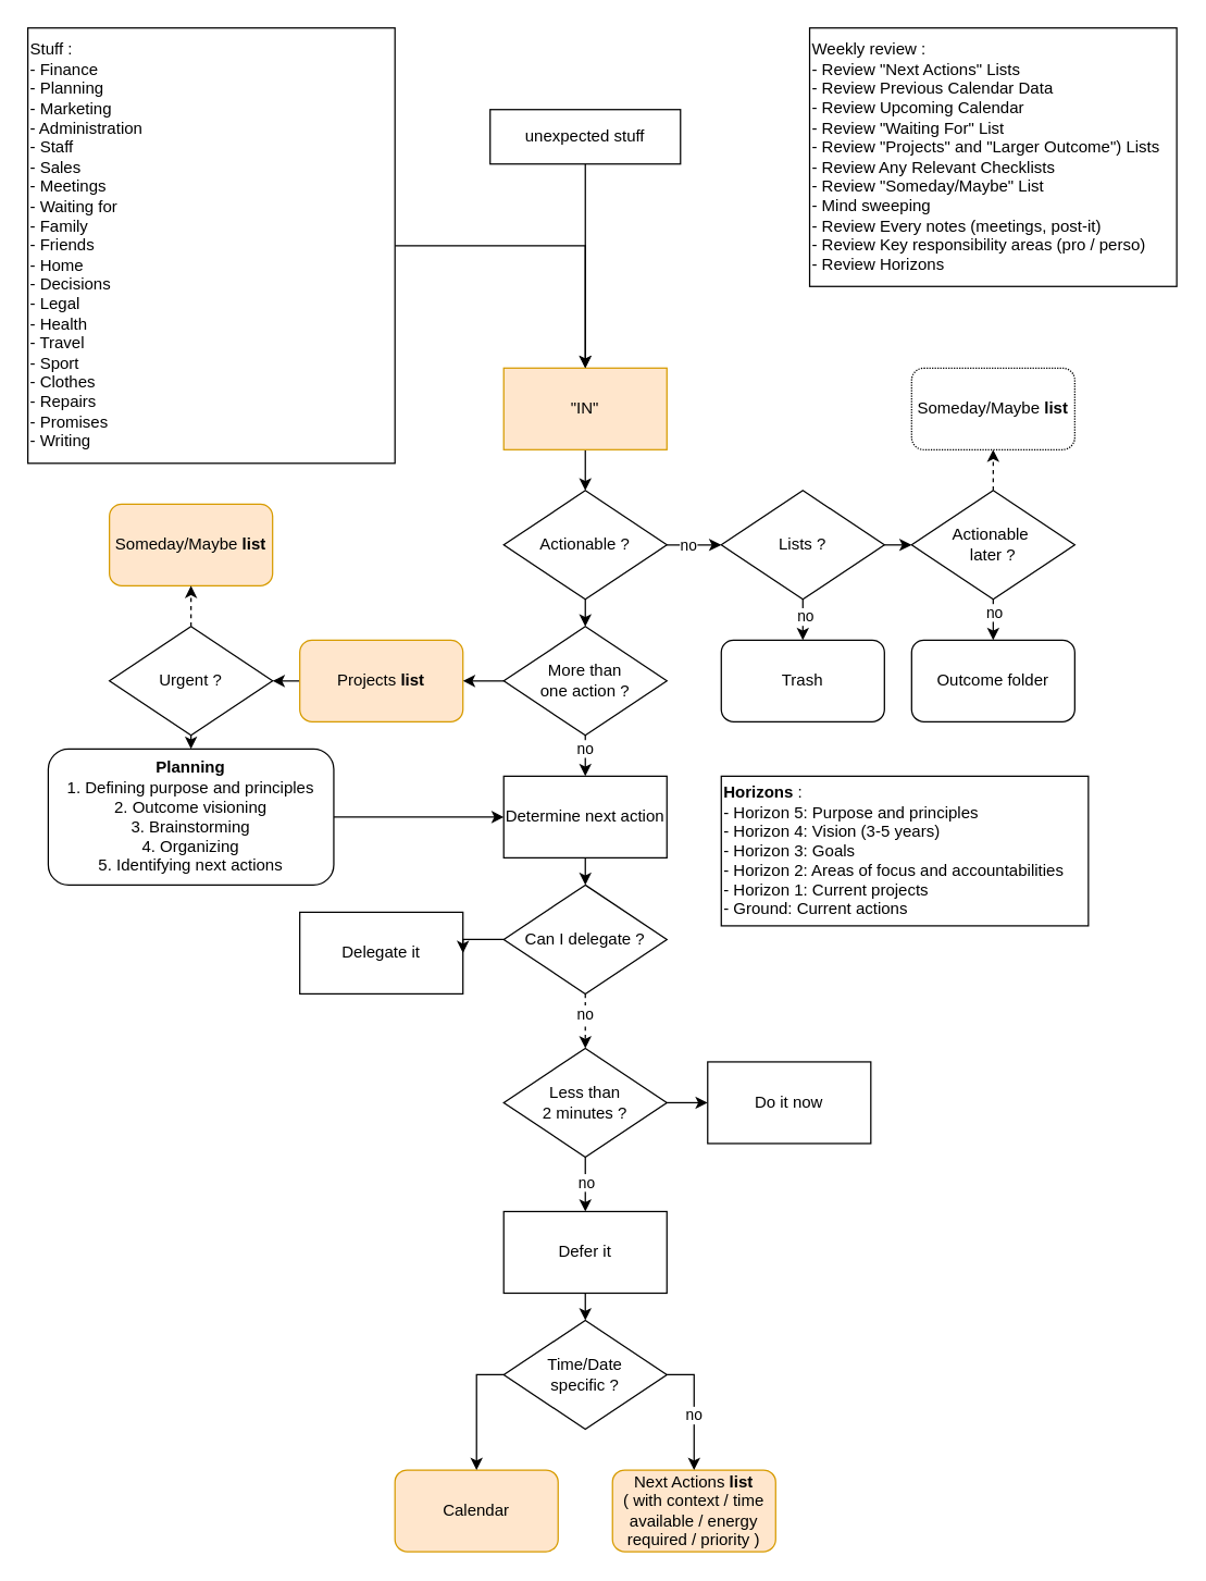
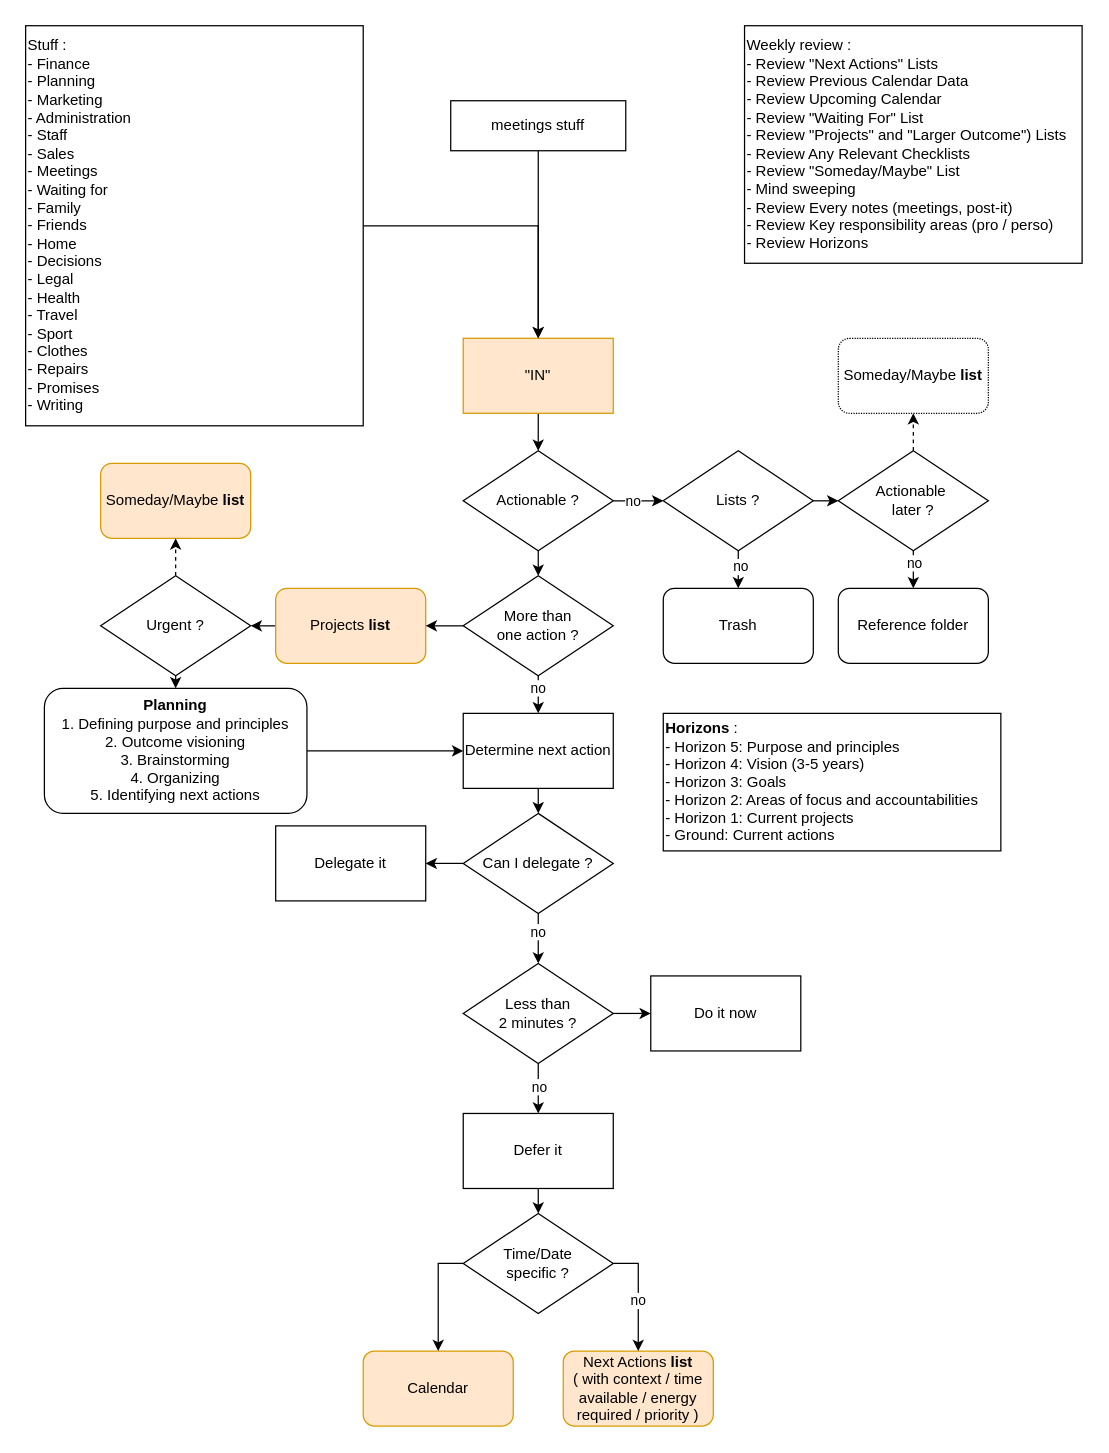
- <mxCell id="55" value="unexpected stuff" style="rounded=0;whiteSpace=wrap;html=1;align=center;" vertex="1" parent="1"><mxGeometry x="360" y="80" width="140" height="40" as="geometry" /></mxCell>
+ <mxCell id="55" value="meetings stuff" style="rounded=0;whiteSpace=wrap;html=1;align=center;" vertex="1" parent="1"><mxGeometry x="360" y="80" width="140" height="40" as="geometry" /></mxCell>
- <mxCell id="6" value="Outcome folder" style="rounded=1;whiteSpace=wrap;html=1;" vertex="1" parent="1"><mxGeometry x="670" y="470" width="120" height="60" as="geometry" /></mxCell>
+ <mxCell id="6" value="Reference folder" style="rounded=1;whiteSpace=wrap;html=1;" vertex="1" parent="1"><mxGeometry x="670" y="470" width="120" height="60" as="geometry" /></mxCell>
- <mxCell id="8" value="Delegate it" style="rounded=0;whiteSpace=wrap;html=1;" vertex="1" parent="1"><mxGeometry x="220" y="670" width="120" height="60" as="geometry" /></mxCell>
+ <mxCell id="8" value="Delegate it" style="rounded=0;whiteSpace=wrap;html=1;" vertex="1" parent="1"><mxGeometry x="220" y="660" width="120" height="60" as="geometry" /></mxCell>
- <mxCell id="47" style="edgeStyle=orthogonalEdgeStyle;rounded=0;orthogonalLoop=1;jettySize=auto;html=1;exitX=0.5;exitY=1;exitDx=0;exitDy=0;entryX=0.5;entryY=0;entryDx=0;entryDy=0;startArrow=none;startFill=0;dashed=1;" edge="1" parent="1" source="49" target="28"><mxGeometry relative="1" as="geometry" /></mxCell>
+ <mxCell id="47" style="edgeStyle=orthogonalEdgeStyle;rounded=0;orthogonalLoop=1;jettySize=auto;html=1;exitX=0.5;exitY=1;exitDx=0;exitDy=0;entryX=0.5;entryY=0;entryDx=0;entryDy=0;startArrow=none;startFill=0;" edge="1" parent="1" source="49" target="28"><mxGeometry relative="1" as="geometry" /></mxCell>
